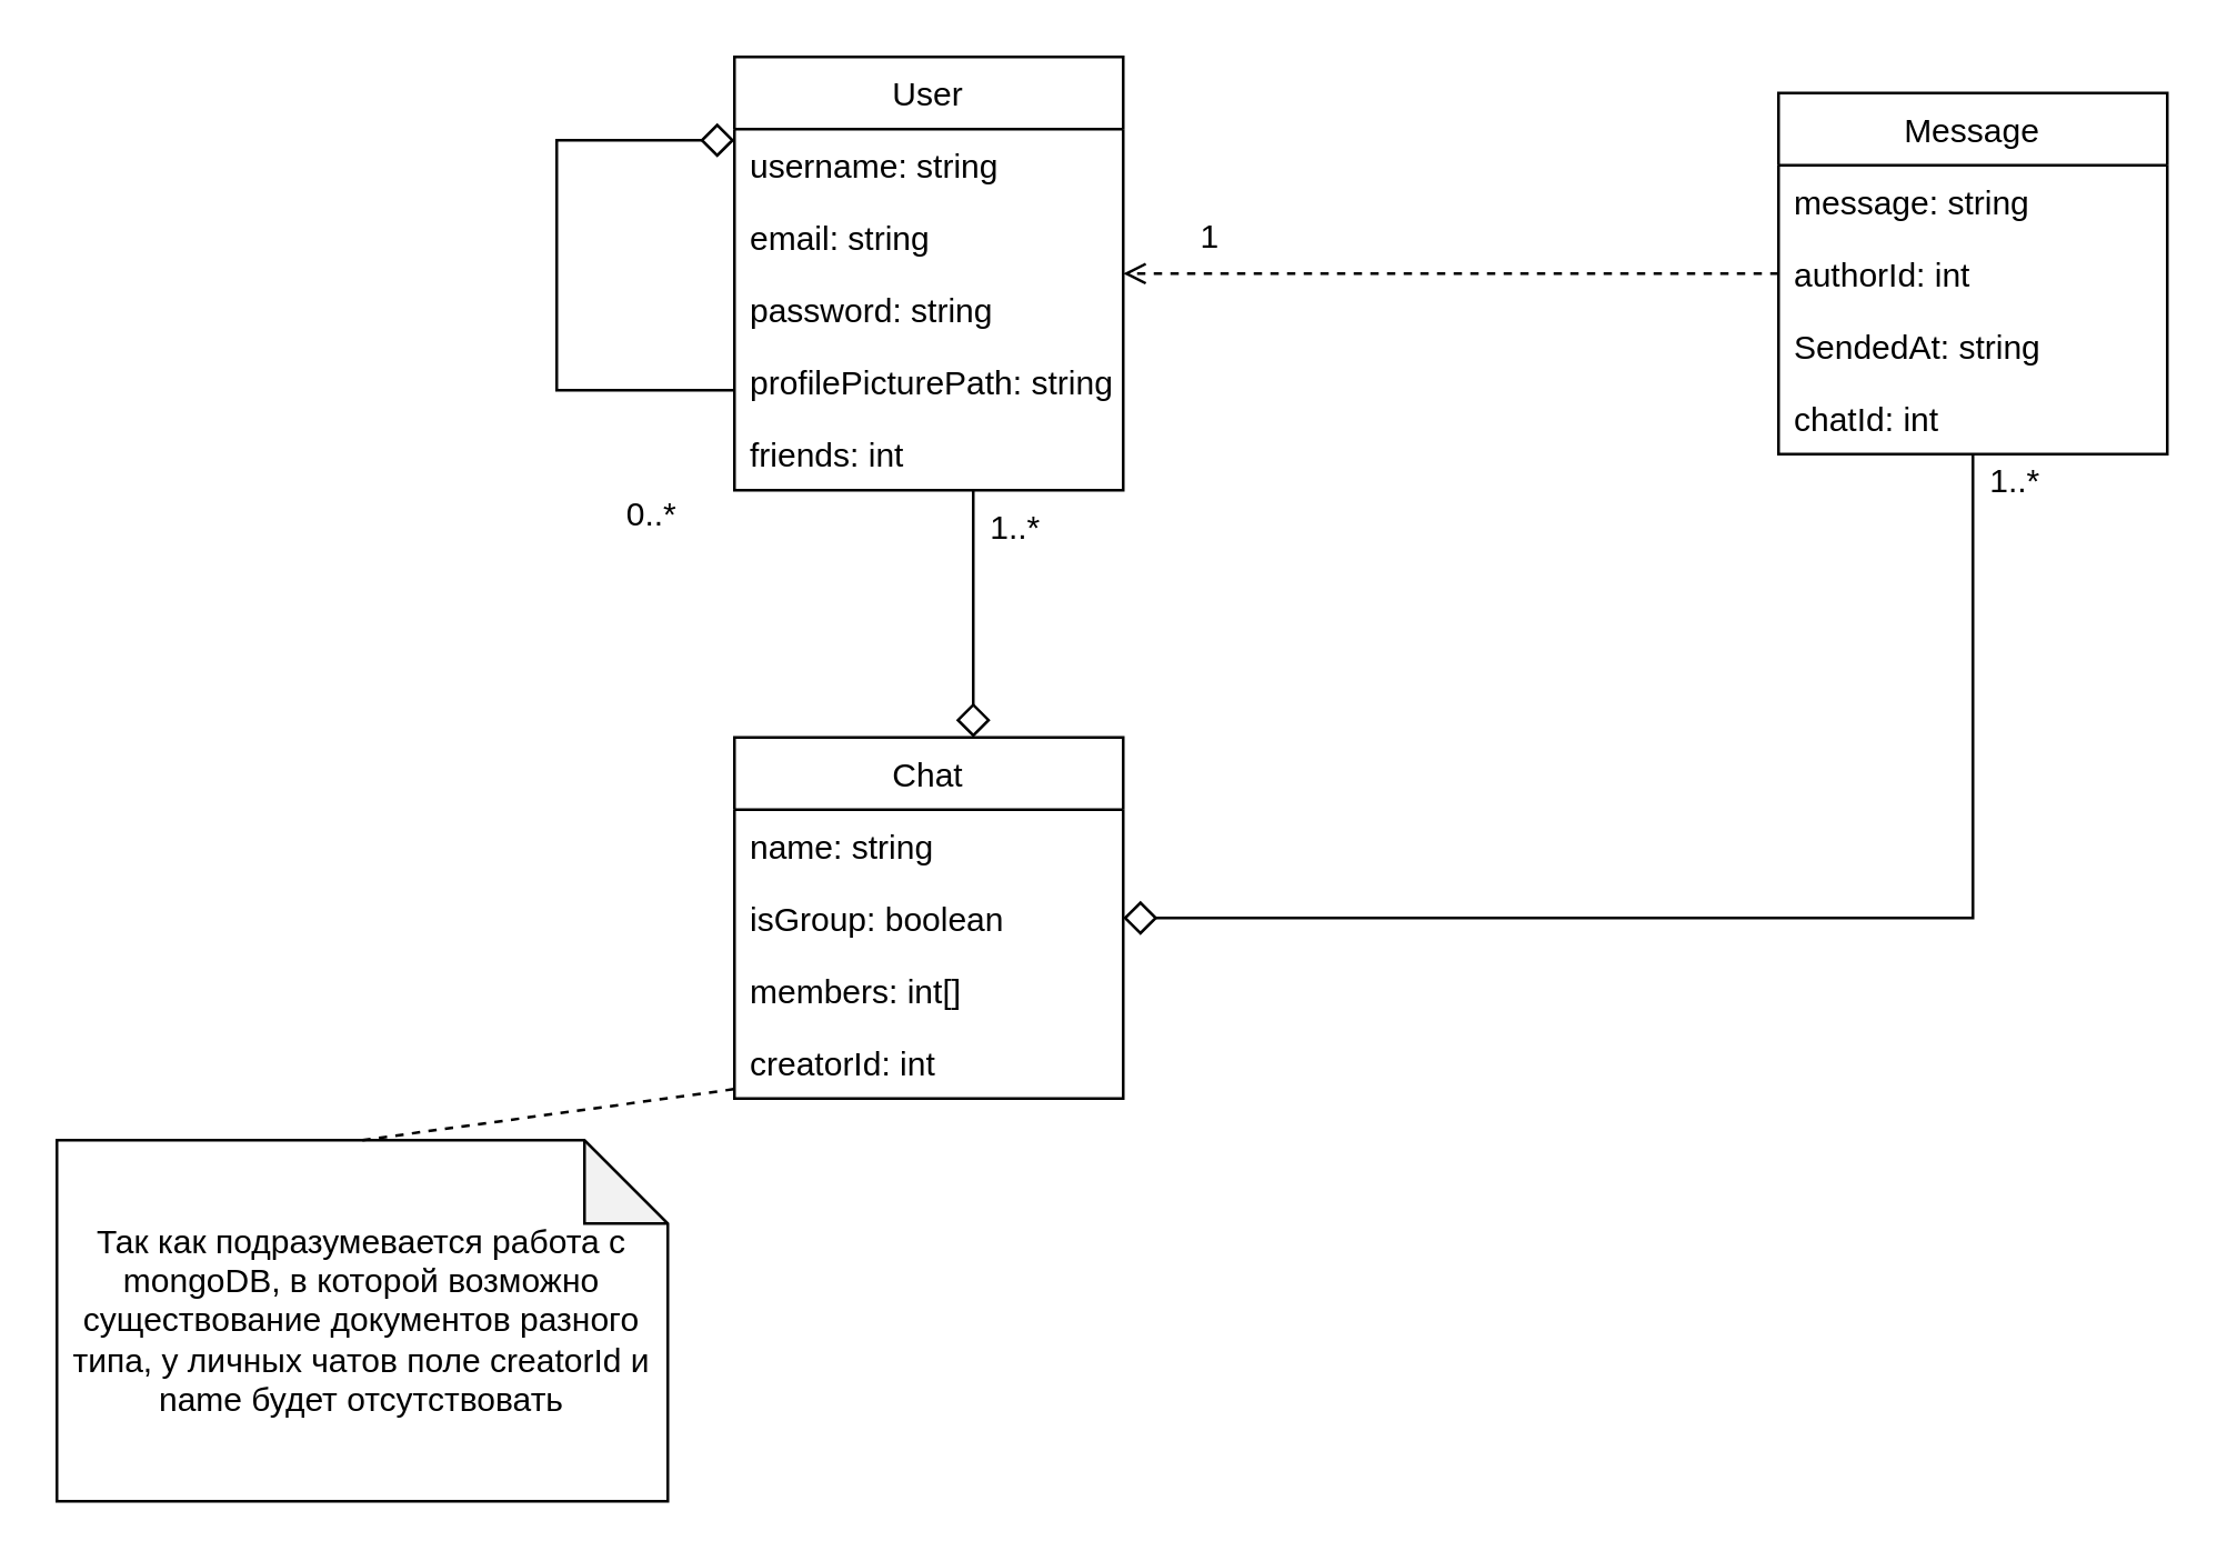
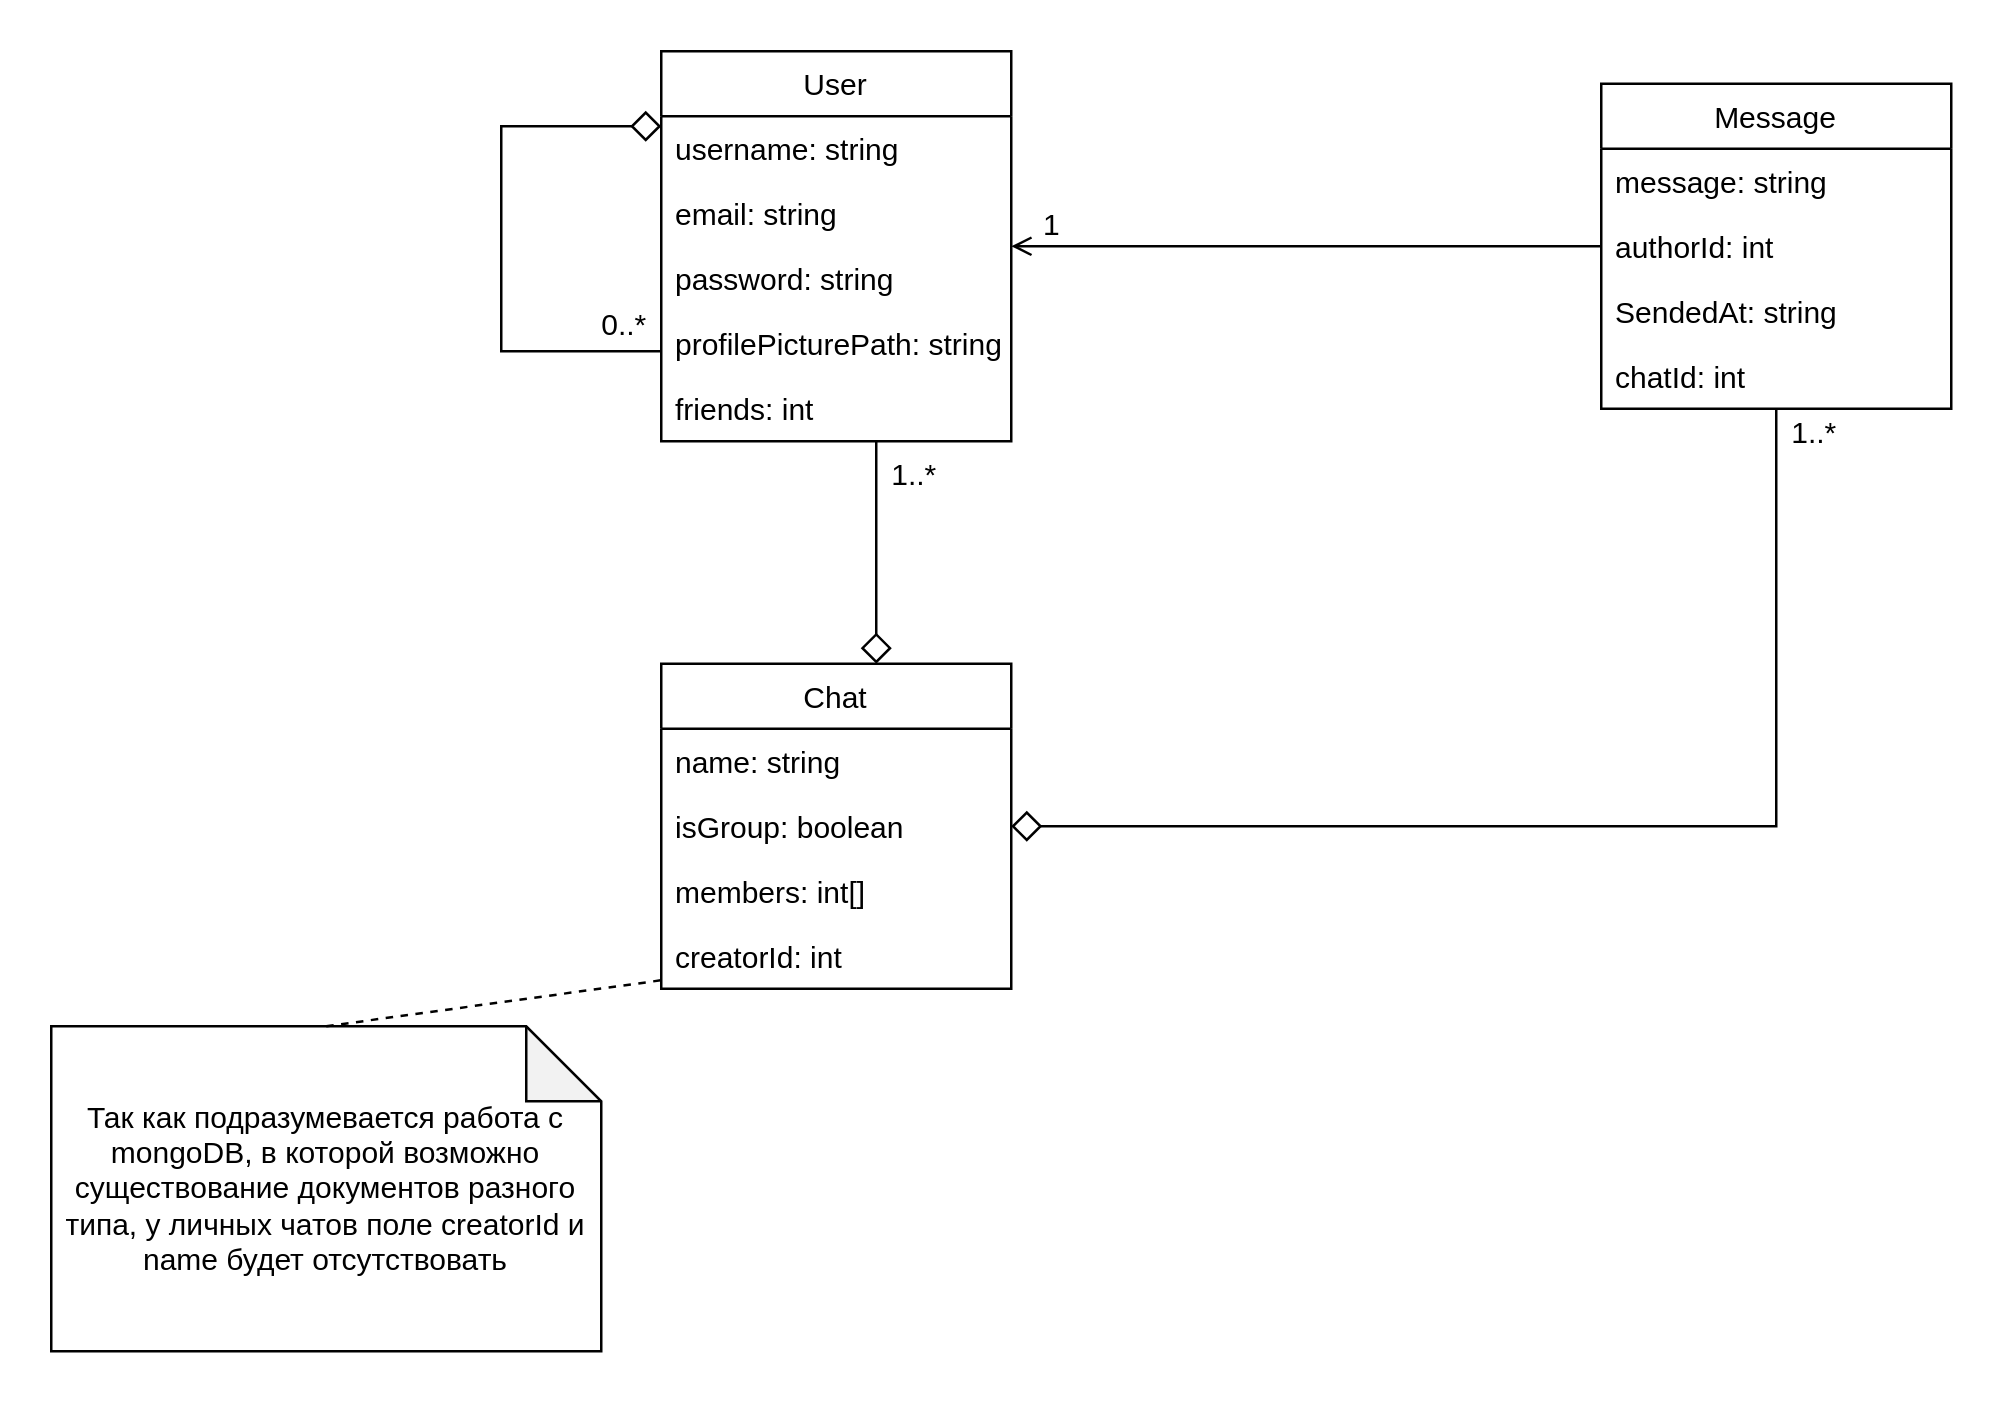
- <mxCell id="24" value="1" style="text;html=1;align=center;verticalAlign=middle;resizable=0;points=[];autosize=1;strokeColor=none;fillColor=none;" vertex="1" parent="1"><mxGeometry x="425" y="75" width="20" height="20" as="geometry" /></mxCell>
+ <mxCell id="24" value="1" style="text;html=1;align=center;verticalAlign=middle;resizable=0;points=[];autosize=1;strokeColor=none;fillColor=none;" vertex="1" parent="1"><mxGeometry x="410" y="80" width="20" height="20" as="geometry" /></mxCell>
- <mxCell id="8" style="edgeStyle=orthogonalEdgeStyle;rounded=0;orthogonalLoop=1;jettySize=auto;html=1;endArrow=open;endFill=0;dashed=1;" edge="1" parent="1" source="9" target="2"><mxGeometry relative="1" as="geometry" /></mxCell>
+ <mxCell id="8" style="edgeStyle=orthogonalEdgeStyle;rounded=0;orthogonalLoop=1;jettySize=auto;html=1;endArrow=open;endFill=0;" edge="1" parent="1" source="9" target="2"><mxGeometry relative="1" as="geometry" /></mxCell>
- <mxCell id="25" value="0..*" style="text;html=1;align=center;verticalAlign=middle;resizable=0;points=[];autosize=1;strokeColor=none;fillColor=none;" vertex="1" parent="1"><mxGeometry x="219" y="175" width="30" height="20" as="geometry" /></mxCell>
+ <mxCell id="25" value="0..*" style="text;html=1;align=center;verticalAlign=middle;resizable=0;points=[];autosize=1;strokeColor=none;fillColor=none;" vertex="1" parent="1"><mxGeometry x="234" y="120" width="30" height="20" as="geometry" /></mxCell>
